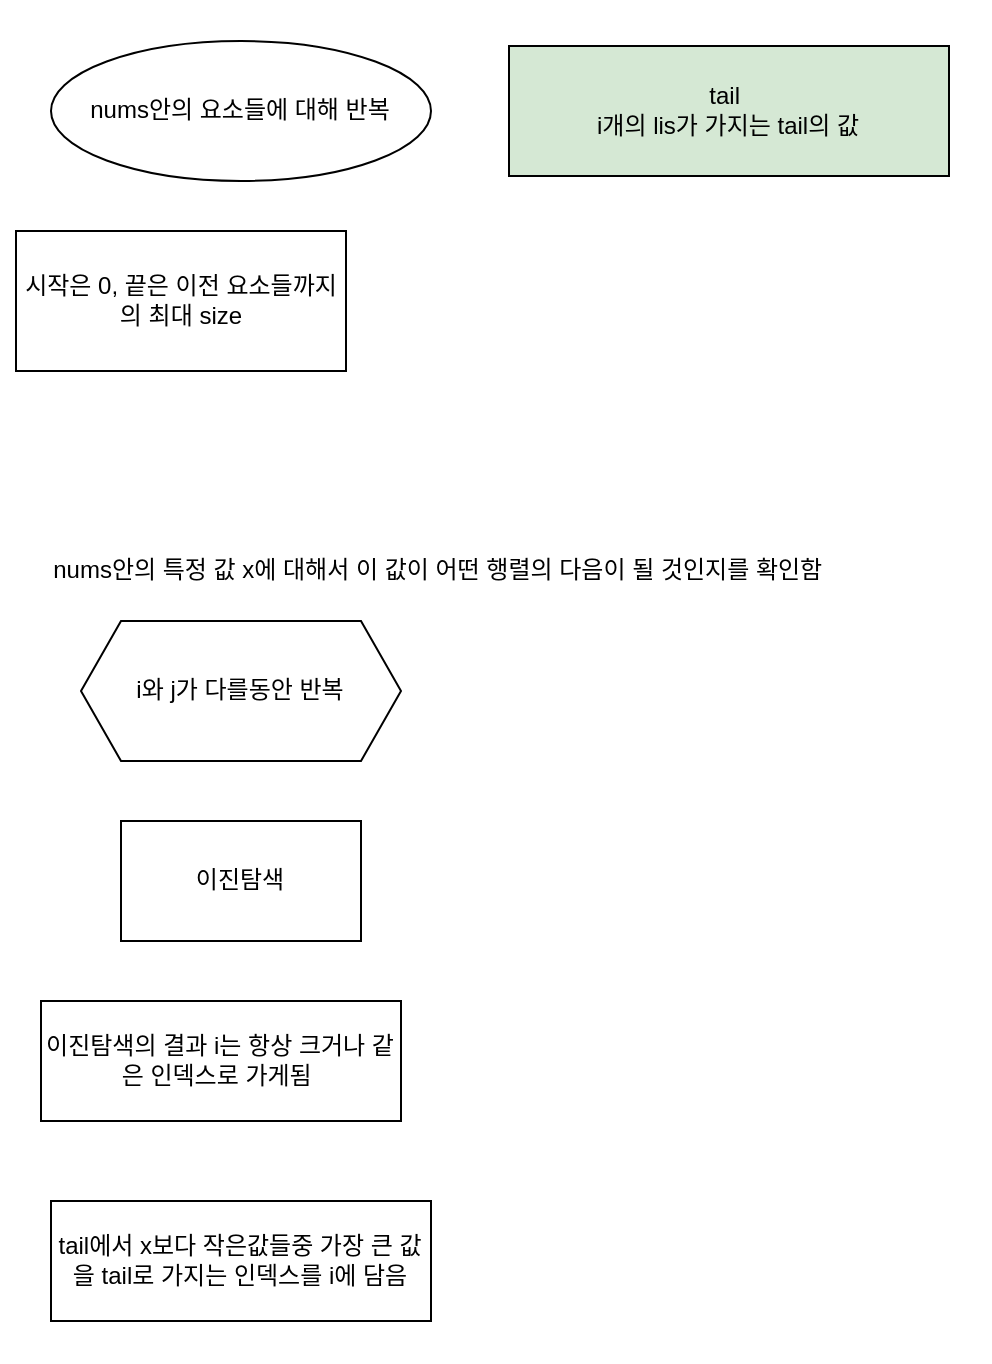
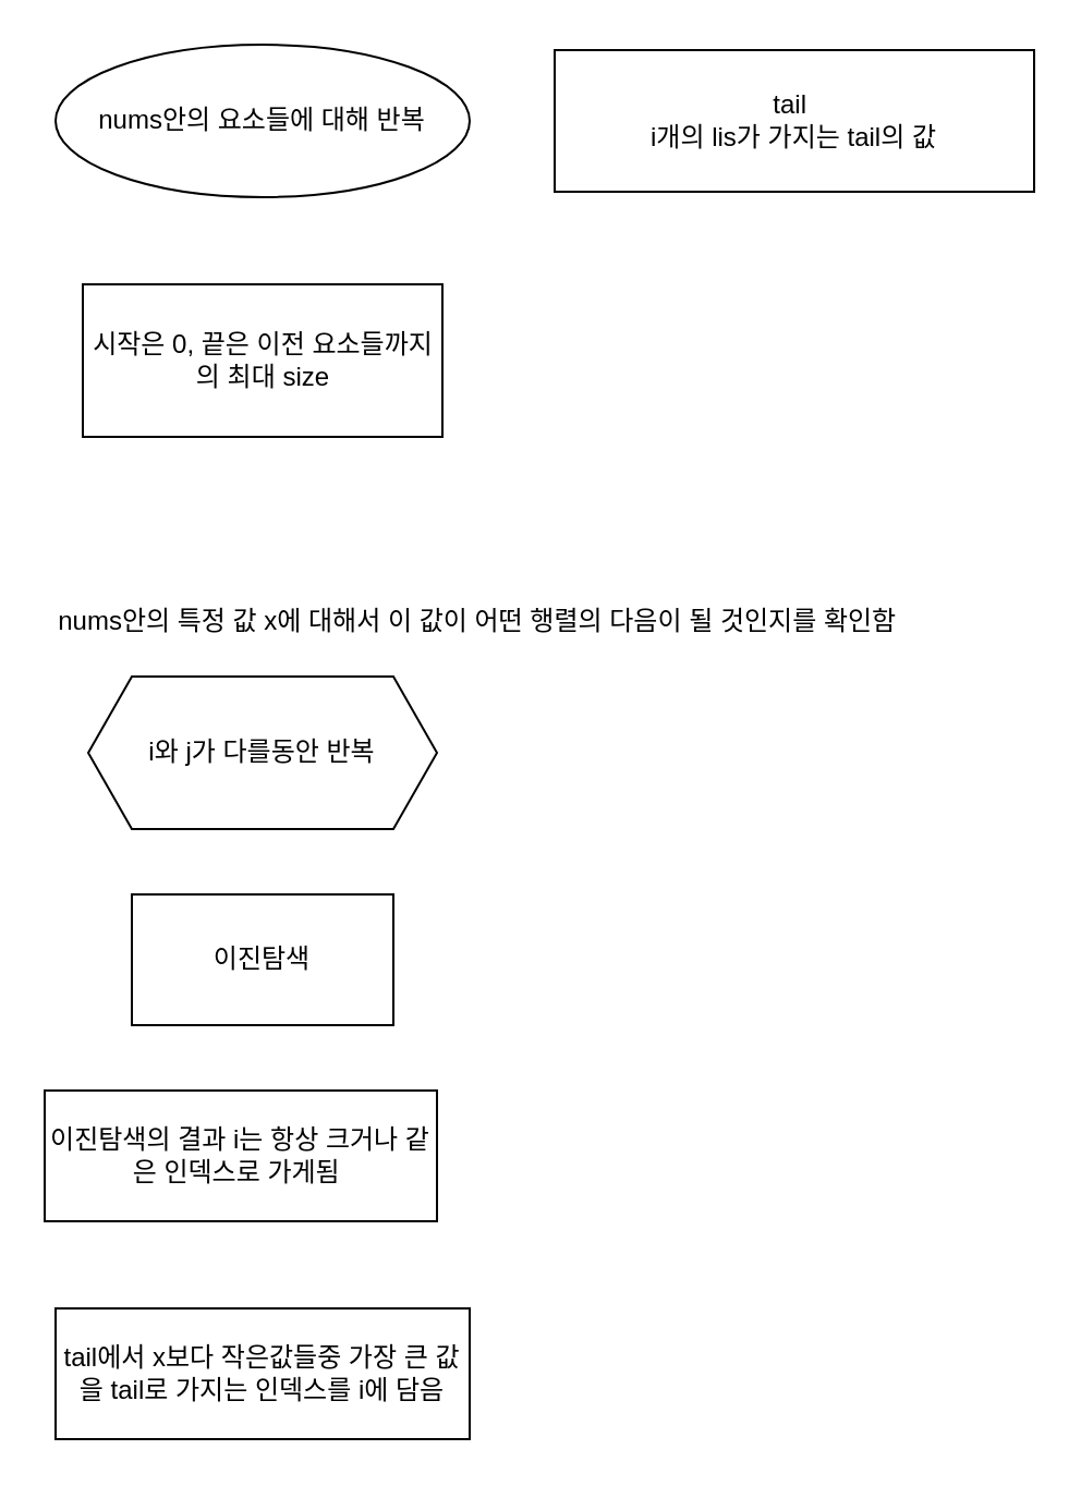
- <mxCell id="9" value="tail&amp;nbsp;&lt;br&gt;i개의 lis가 가지는 tail의 값" style="whiteSpace=wrap;html=1;fillColor=#d5e8d4;" vertex="1" parent="1"><mxGeometry x="254" y="22.5" width="220" height="65" as="geometry" /></mxCell>
+ <mxCell id="9" value="tail&amp;nbsp;&lt;br&gt;i개의 lis가 가지는 tail의 값" style="whiteSpace=wrap;html=1;" vertex="1" parent="1"><mxGeometry x="254" y="22.5" width="220" height="65" as="geometry" /></mxCell>
- <mxCell id="3" value="시작은 0, 끝은 이전 요소들까지의 최대 size" style="whiteSpace=wrap;html=1;" vertex="1" parent="1"><mxGeometry x="7.5" y="115" width="165" height="70" as="geometry" /></mxCell>
+ <mxCell id="3" value="시작은 0, 끝은 이전 요소들까지의 최대 size" style="whiteSpace=wrap;html=1;" vertex="1" parent="1"><mxGeometry x="37.5" y="130" width="165" height="70" as="geometry" /></mxCell>
